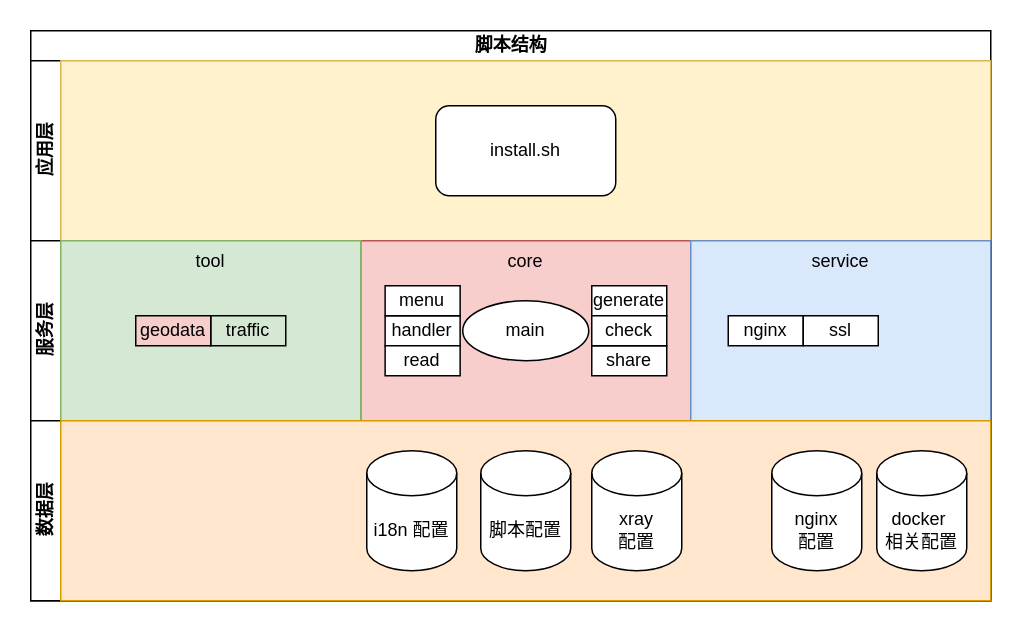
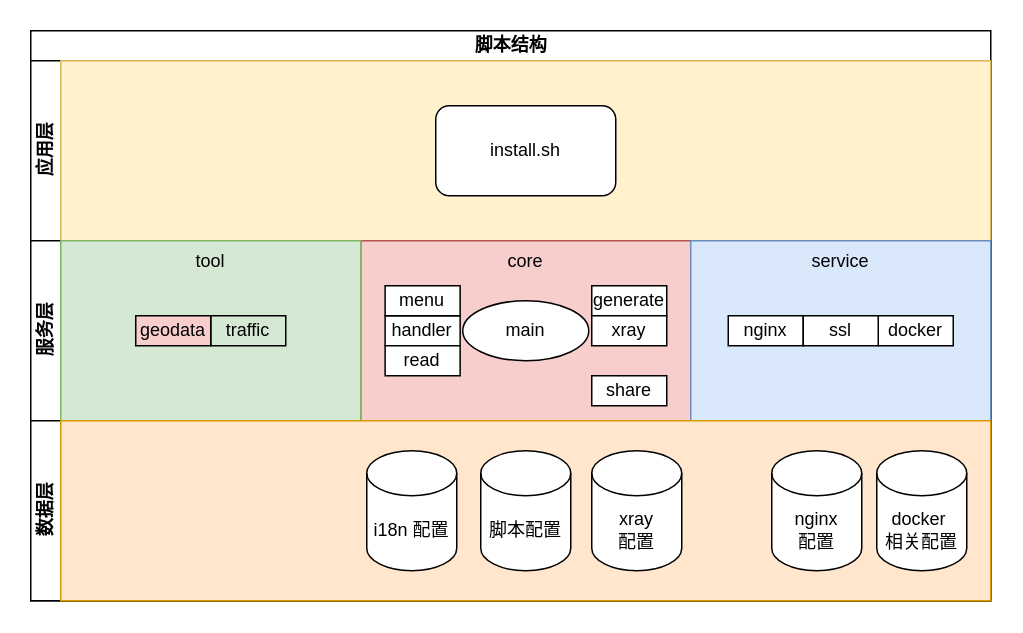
- <mxCell id="20" value="&lt;span style=&quot;color: rgb(0, 0, 0);&quot;&gt;check&lt;/span&gt;" style="rounded=0;whiteSpace=wrap;html=1;" parent="6" vertex="1"><mxGeometry x="374" y="50" width="50" height="20" as="geometry" /></mxCell>
+ <mxCell id="20" value="&lt;span style=&quot;color: rgb(0, 0, 0);&quot;&gt;xray&lt;/span&gt;" style="rounded=0;whiteSpace=wrap;html=1;" parent="6" vertex="1"><mxGeometry x="374" y="50" width="50" height="20" as="geometry" /></mxCell>
+ <mxCell id="14" value="docker" style="rounded=0;whiteSpace=wrap;html=1;" parent="6" vertex="1"><mxGeometry x="565" y="50" width="50" height="20" as="geometry" /></mxCell>
- <mxCell id="11" value="share" style="rounded=0;whiteSpace=wrap;html=1;" parent="6" vertex="1"><mxGeometry x="374" y="70" width="50" height="20" as="geometry" /></mxCell>
+ <mxCell id="11" value="share" style="rounded=0;whiteSpace=wrap;html=1;" parent="6" vertex="1"><mxGeometry x="374" y="90" width="50" height="20" as="geometry" /></mxCell>
